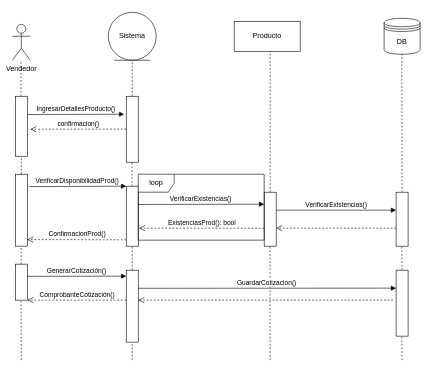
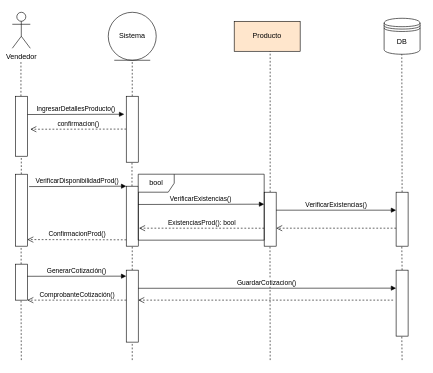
- <mxCell id="6" value="Producto" style="html=1;whiteSpace=wrap;" parent="1" vertex="1"><mxGeometry x="390" y="35" width="110" height="50" as="geometry" /></mxCell>
+ <mxCell id="6" value="Producto" style="html=1;whiteSpace=wrap;fillColor=#ffe6cc;" parent="1" vertex="1"><mxGeometry x="390" y="35" width="110" height="50" as="geometry" /></mxCell>
- <mxCell id="2" value="Vendedor" style="shape=umlActor;verticalLabelPosition=bottom;verticalAlign=top;html=1;" parent="1" vertex="1"><mxGeometry x="20" y="40" width="30" height="60" as="geometry" /></mxCell>
+ <mxCell id="2" value="Vendedor" style="shape=umlActor;verticalLabelPosition=bottom;verticalAlign=top;html=1;" parent="1" vertex="1"><mxGeometry x="20" y="20" width="30" height="60" as="geometry" /></mxCell>
- <mxCell id="20" value="loop" style="shape=umlFrame;whiteSpace=wrap;html=1;pointerEvents=0;" parent="1" vertex="1"><mxGeometry x="230" y="290" width="210" height="110" as="geometry" /></mxCell>
+ <mxCell id="20" value="bool" style="shape=umlFrame;whiteSpace=wrap;html=1;pointerEvents=0;" parent="1" vertex="1"><mxGeometry x="230" y="290" width="210" height="110" as="geometry" /></mxCell>
